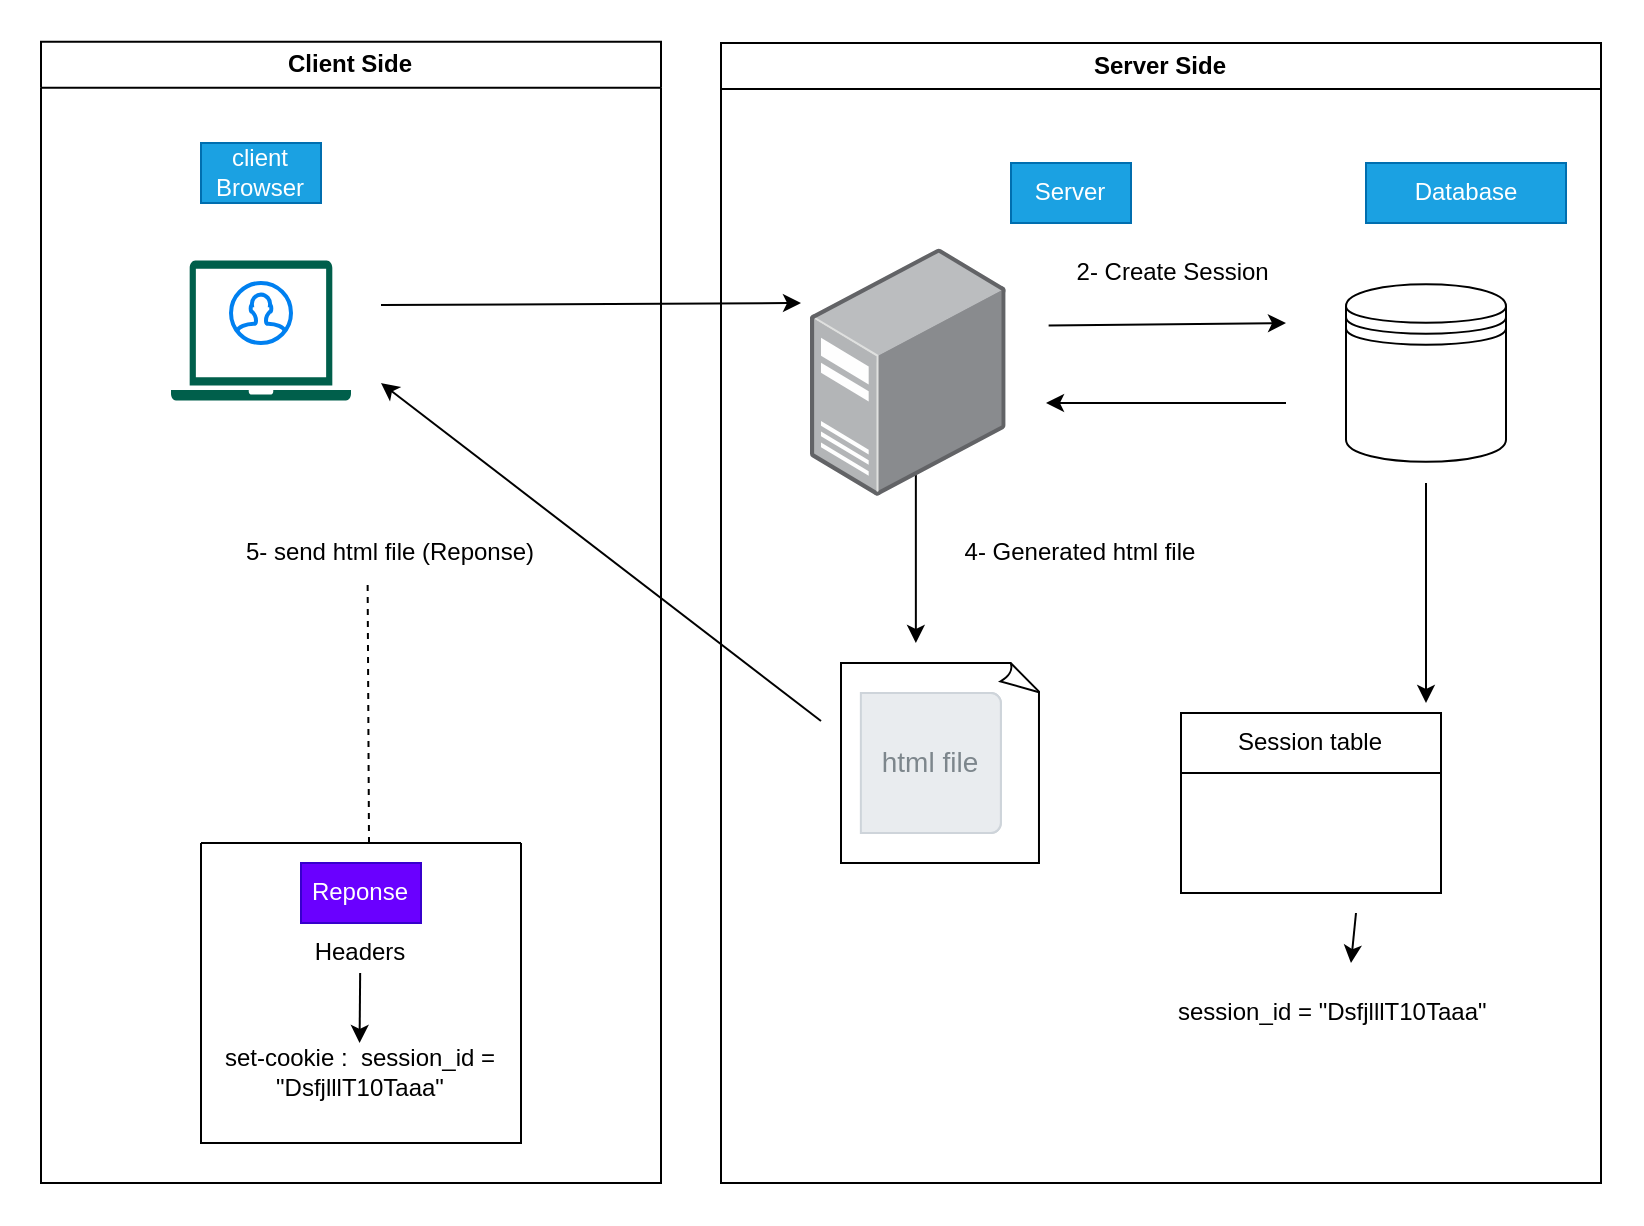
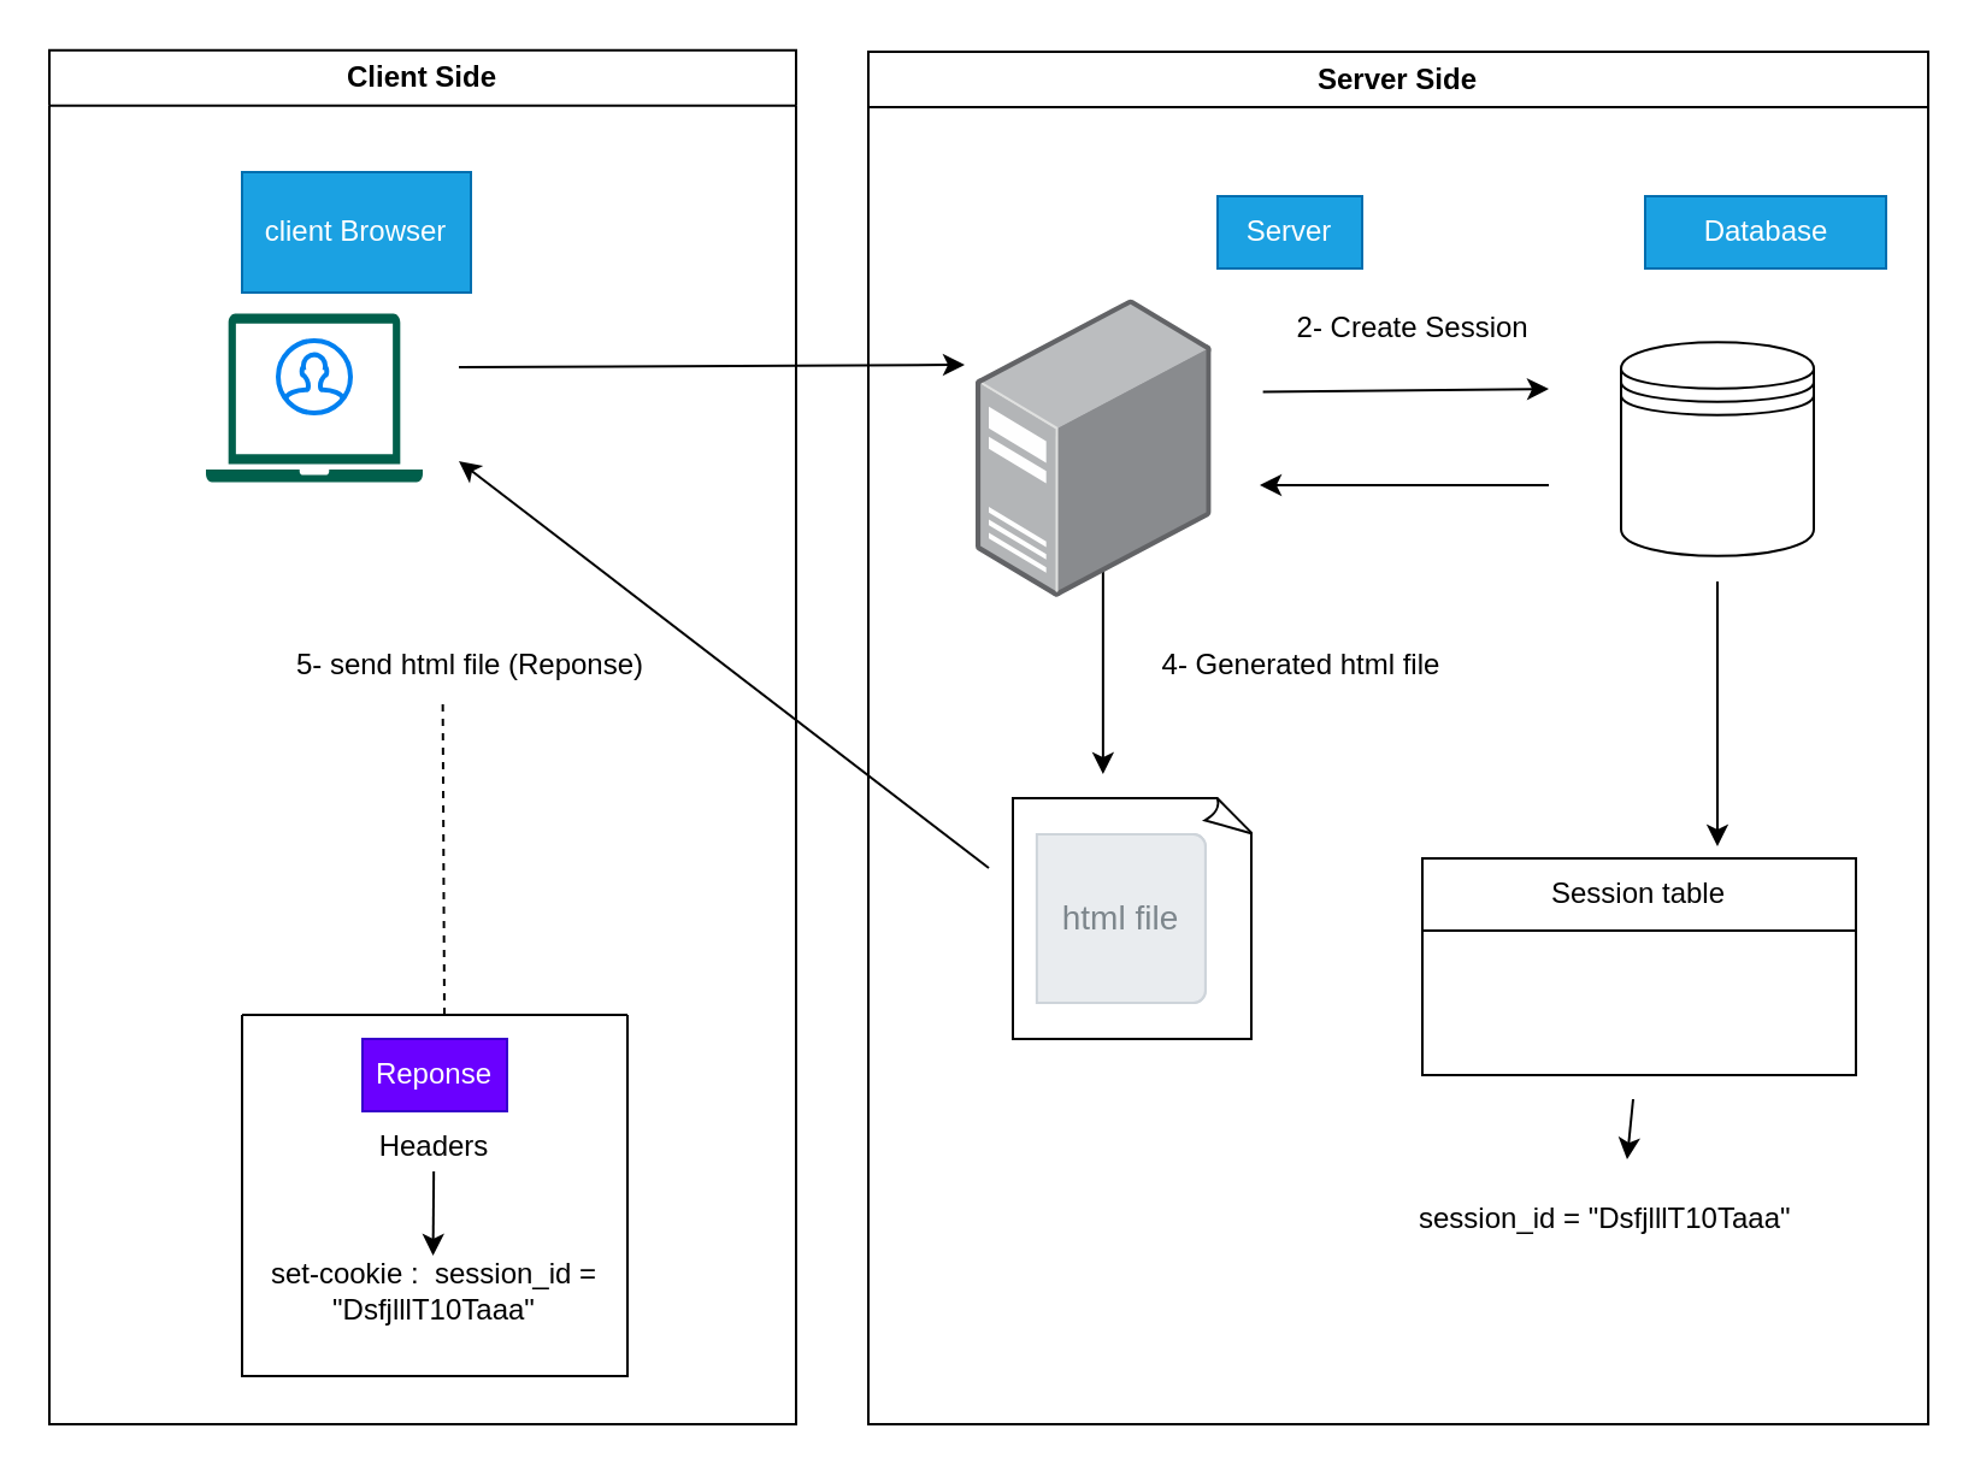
- <mxCell id="4" value="client Browser" style="text;html=1;strokeColor=#006EAF;fillColor=#1ba1e2;align=center;verticalAlign=middle;whiteSpace=wrap;rounded=0;fontColor=#ffffff;" vertex="1" parent="1"><mxGeometry x="100" y="71" width="60" height="30" as="geometry" /></mxCell>
+ <mxCell id="4" value="client Browser" style="text;html=1;strokeColor=#006EAF;fillColor=#1ba1e2;align=center;verticalAlign=middle;whiteSpace=wrap;rounded=0;fontColor=#ffffff;" vertex="1" parent="1"><mxGeometry x="100" y="71" width="95" height="50" as="geometry" /></mxCell>
- <mxCell id="5" value="Session table" style="swimlane;fontStyle=0;childLayout=stackLayout;horizontal=1;startSize=30;horizontalStack=0;resizeParent=1;resizeParentMax=0;resizeLast=0;collapsible=1;marginBottom=0;whiteSpace=wrap;html=1;" vertex="1" parent="1"><mxGeometry x="590" y="356" width="130" height="90" as="geometry" /></mxCell>
+ <mxCell id="5" value="Session table" style="swimlane;fontStyle=0;childLayout=stackLayout;horizontal=1;startSize=30;horizontalStack=0;resizeParent=1;resizeParentMax=0;resizeLast=0;collapsible=1;marginBottom=0;whiteSpace=wrap;html=1;" vertex="1" parent="1"><mxGeometry x="590" y="356" width="180" height="90" as="geometry" /></mxCell>
